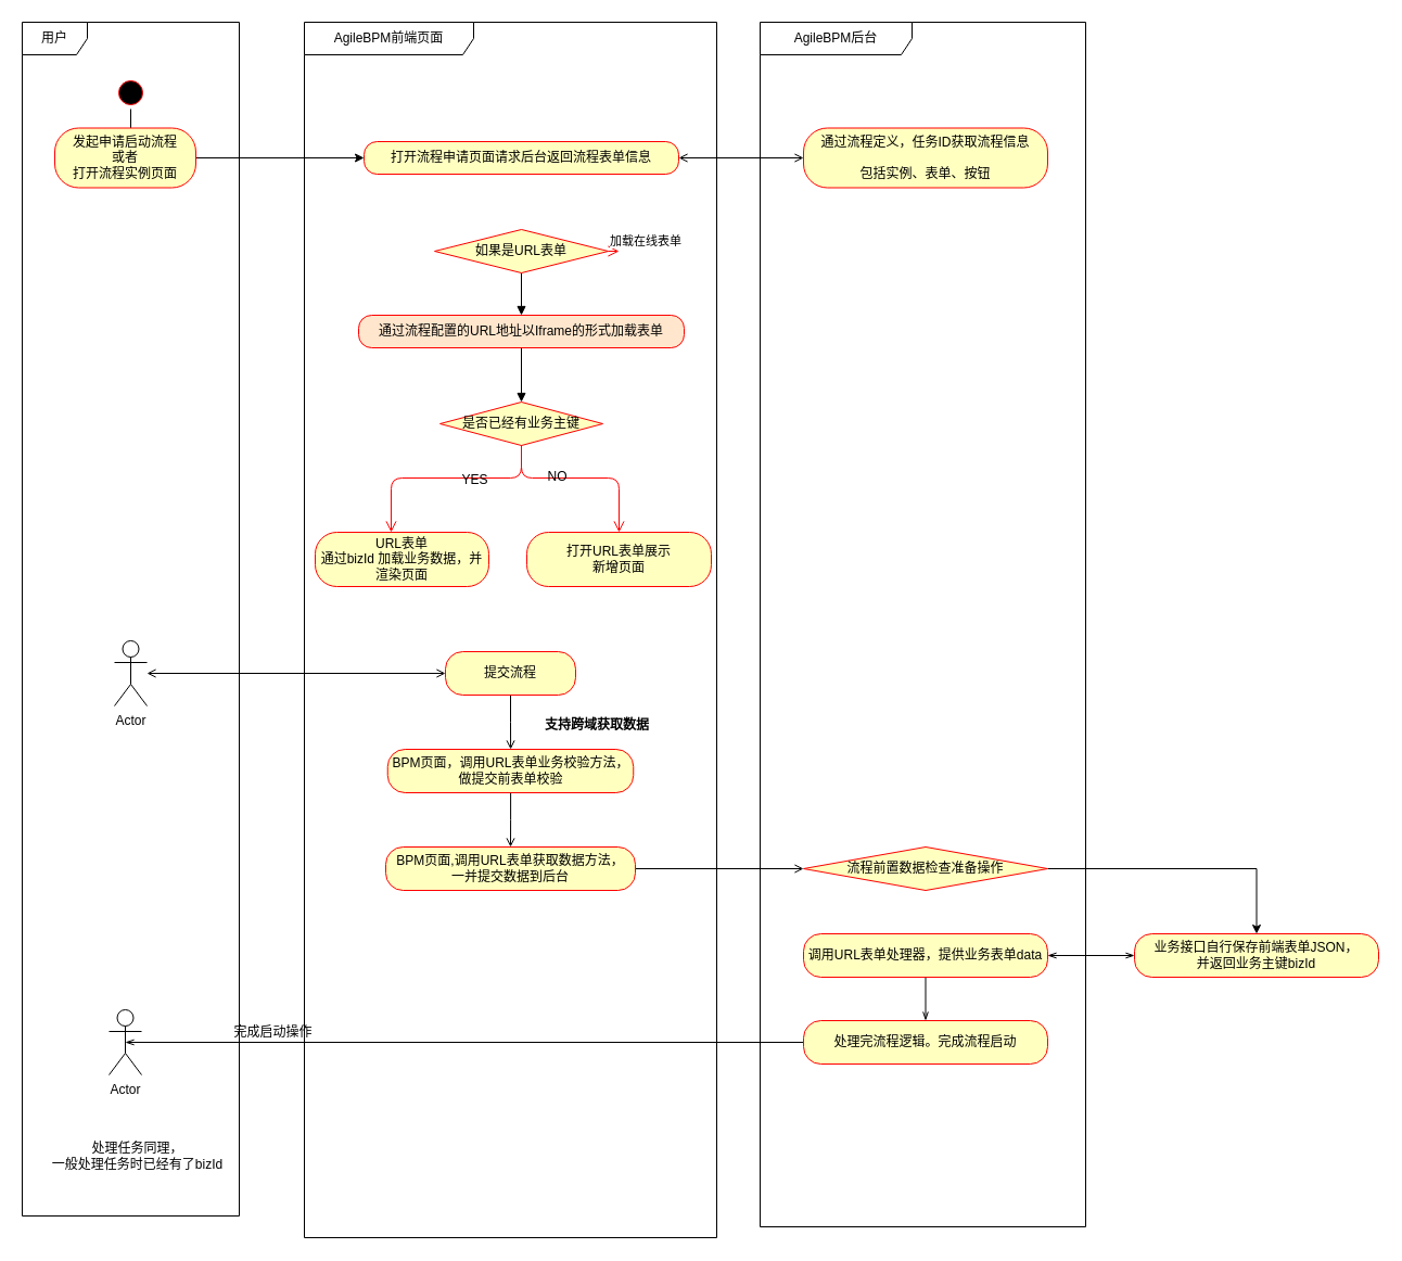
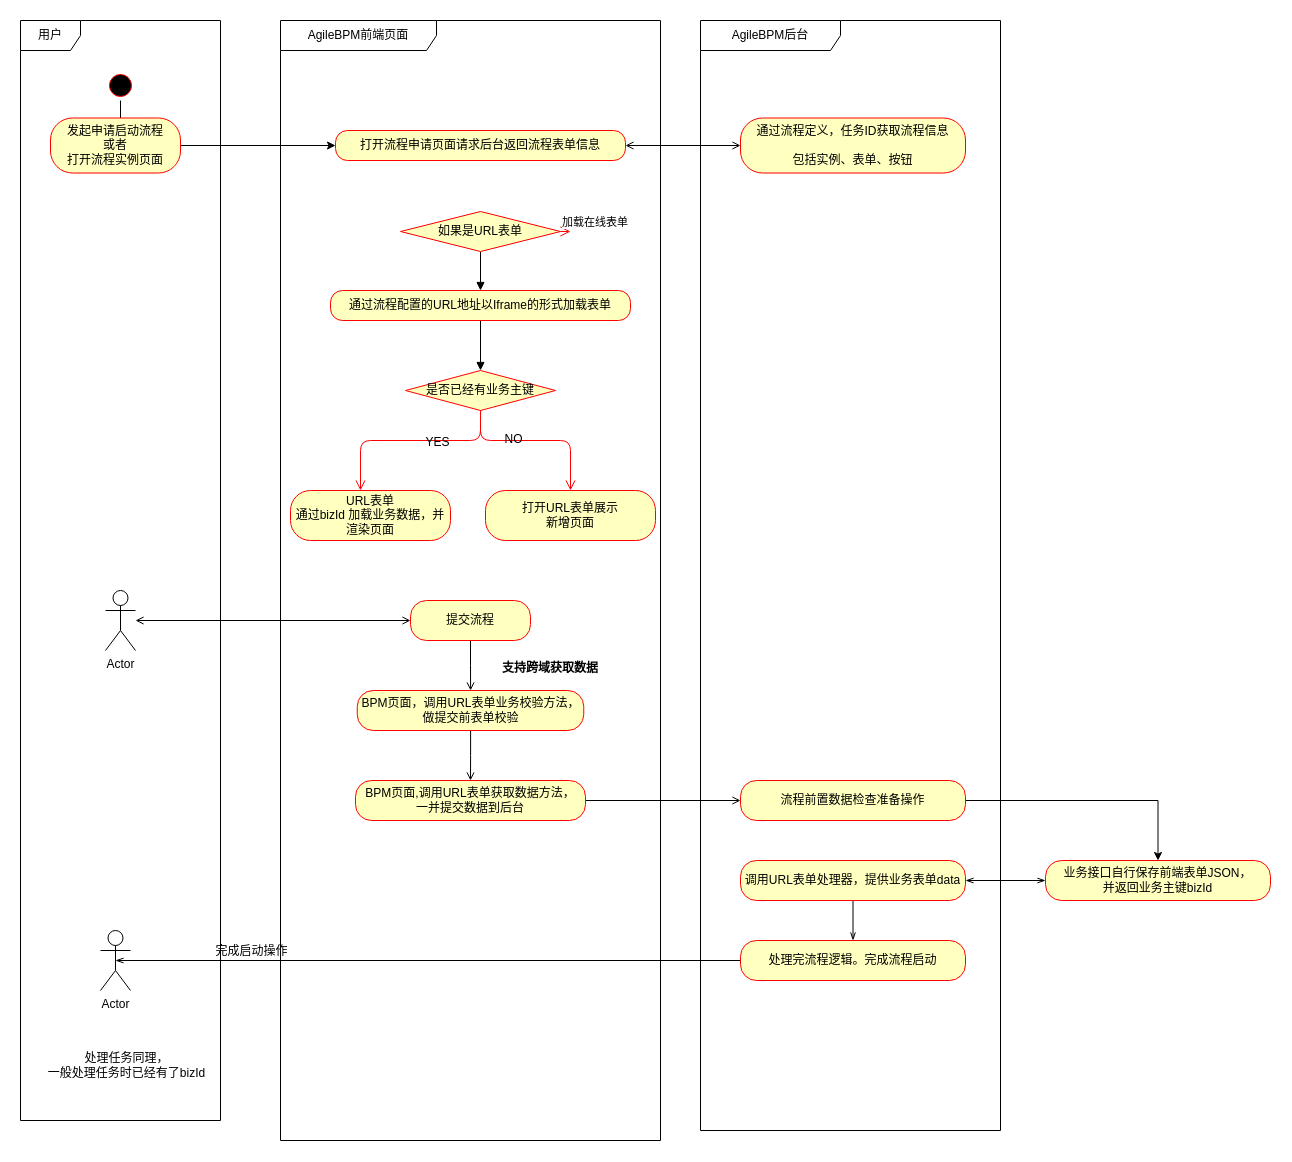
- <mxCell id="14" value="通过流程配置的URL地址以Iframe的形式加载表单" style="rounded=1;whiteSpace=wrap;html=1;arcSize=40;fontColor=#000000;fillColor=#ffe6cc;strokeColor=#ff0000;" parent="1" vertex="1"><mxGeometry x="330" y="290" width="300" height="30" as="geometry" /></mxCell>
+ <mxCell id="14" value="通过流程配置的URL地址以Iframe的形式加载表单" style="rounded=1;whiteSpace=wrap;html=1;arcSize=40;fontColor=#000000;fillColor=#ffffc0;strokeColor=#ff0000;" parent="1" vertex="1"><mxGeometry x="330" y="290" width="300" height="30" as="geometry" /></mxCell>
- <mxCell id="31" value="流程前置数据检查准备操作" style="rhombus;whiteSpace=wrap;html=1;arcSize=40;fontColor=#000000;fillColor=#ffffc0;strokeColor=#ff0000;" parent="1" vertex="1"><mxGeometry x="740" y="780" width="225" height="40" as="geometry" /></mxCell>
+ <mxCell id="31" value="流程前置数据检查准备操作" style="rounded=1;whiteSpace=wrap;html=1;arcSize=40;fontColor=#000000;fillColor=#ffffc0;strokeColor=#ff0000;" parent="1" vertex="1"><mxGeometry x="740" y="780" width="225" height="40" as="geometry" /></mxCell>
